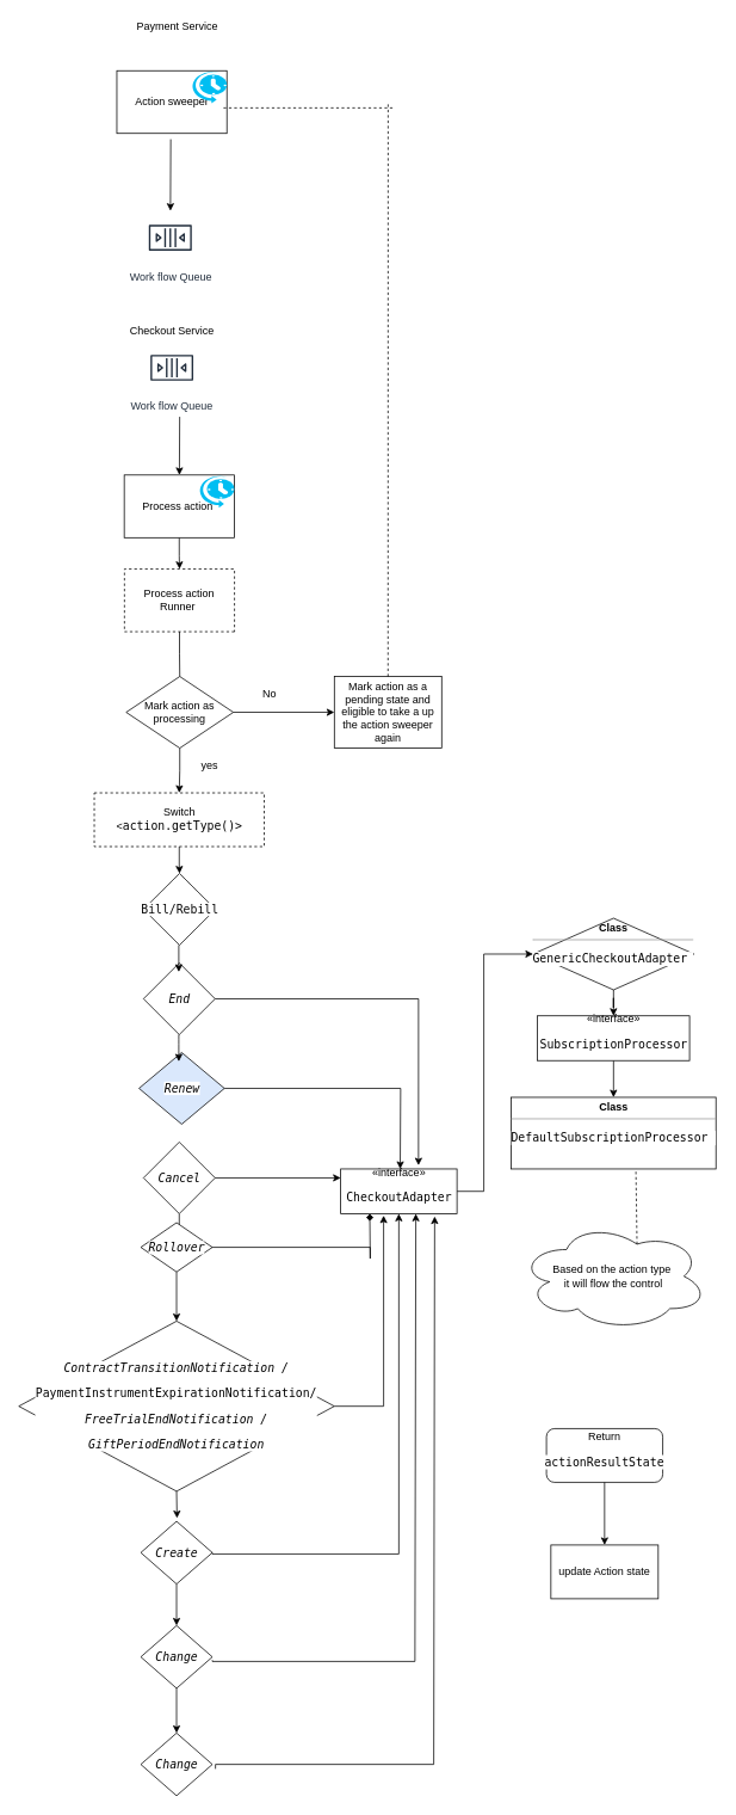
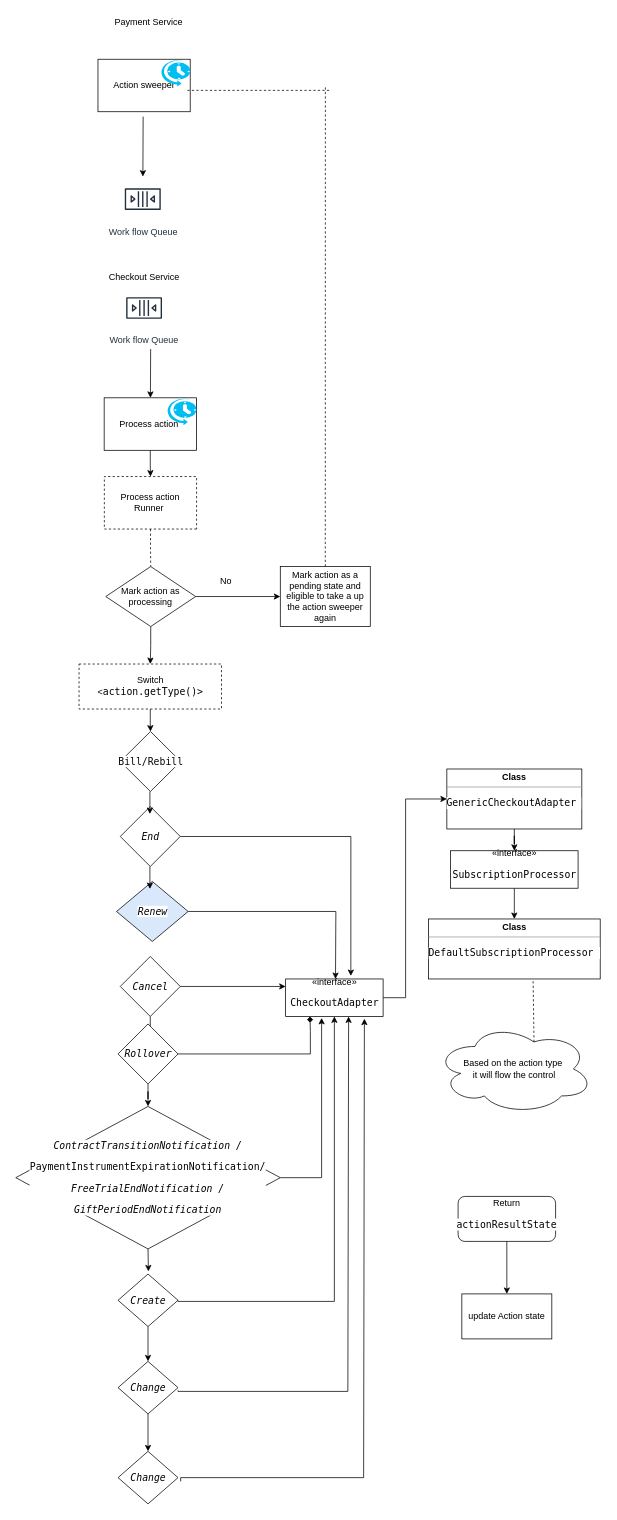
- <mxCell id="50" value="" style="edgeStyle=orthogonalEdgeStyle;rounded=0;orthogonalLoop=1;jettySize=auto;html=1;endArrow=none;" edge="1" parent="1" source="14" target="49"><mxGeometry relative="1" as="geometry"><mxPoint x="202" y="705" as="sourcePoint" /><mxPoint x="199.5" y="885" as="targetPoint" /></mxGeometry></mxCell>
+ <mxCell id="50" value="" style="edgeStyle=orthogonalEdgeStyle;rounded=0;orthogonalLoop=1;jettySize=auto;html=1;endArrow=none;dashed=1;" edge="1" parent="1" source="14" target="49"><mxGeometry relative="1" as="geometry"><mxPoint x="202" y="705" as="sourcePoint" /><mxPoint x="199.5" y="885" as="targetPoint" /></mxGeometry></mxCell>
- <mxCell id="51" value="yes" style="text;html=1;align=center;verticalAlign=middle;resizable=0;points=[];autosize=1;strokeColor=none;" vertex="1" parent="1"><mxGeometry x="217.75" y="845" width="30" height="20" as="geometry" /></mxCell>
- <mxCell id="36" value="&lt;p style=&quot;margin: 0px ; margin-top: 4px ; text-align: center&quot;&gt;&lt;b&gt;Class&lt;/b&gt;&lt;/p&gt;&lt;hr size=&quot;1&quot;&gt;&lt;div style=&quot;height: 2px&quot;&gt;&lt;pre style=&quot;background-color: #ffffff ; color: #080808 ; font-family: &amp;#34;jetbrains mono&amp;#34; , monospace ; font-size: 9.8pt&quot;&gt;&lt;span style=&quot;color: #000000&quot;&gt;GenericCheckoutAdapter&lt;/span&gt;&lt;/pre&gt;&lt;/div&gt;" style="rhombus;verticalAlign=top;align=left;overflow=fill;fontSize=12;fontFamily=Helvetica;html=1;strokeColor=#000000;" parent="1" vertex="1"><mxGeometry x="595" y="1025" width="180" height="80" as="geometry" /></mxCell>
+ <mxCell id="36" value="&lt;p style=&quot;margin: 0px ; margin-top: 4px ; text-align: center&quot;&gt;&lt;b&gt;Class&lt;/b&gt;&lt;/p&gt;&lt;hr size=&quot;1&quot;&gt;&lt;div style=&quot;height: 2px&quot;&gt;&lt;pre style=&quot;background-color: #ffffff ; color: #080808 ; font-family: &amp;#34;jetbrains mono&amp;#34; , monospace ; font-size: 9.8pt&quot;&gt;&lt;span style=&quot;color: #000000&quot;&gt;GenericCheckoutAdapter&lt;/span&gt;&lt;/pre&gt;&lt;/div&gt;" style="verticalAlign=top;align=left;overflow=fill;fontSize=12;fontFamily=Helvetica;html=1;strokeColor=#000000;" parent="1" vertex="1"><mxGeometry x="595" y="1025" width="180" height="80" as="geometry" /></mxCell>
- <mxCell id="24" value="&lt;pre style=&quot;background-color: rgb(255 , 255 , 255) ; font-family: &amp;#34;jetbrains mono&amp;#34; , monospace ; font-size: 9.8pt&quot;&gt;&lt;pre style=&quot;font-family: &amp;#34;jetbrains mono&amp;#34; , monospace ; font-size: 9.8pt&quot;&gt;&lt;span style=&quot;font-style: italic&quot;&gt;Rollover&lt;/span&gt;&lt;/pre&gt;&lt;/pre&gt;" style="rhombus;whiteSpace=wrap;html=1;" parent="1" vertex="1"><mxGeometry x="156.5" y="1365" width="80" height="55" as="geometry" /></mxCell>
+ <mxCell id="24" value="&lt;pre style=&quot;background-color: rgb(255 , 255 , 255) ; font-family: &amp;#34;jetbrains mono&amp;#34; , monospace ; font-size: 9.8pt&quot;&gt;&lt;pre style=&quot;font-family: &amp;#34;jetbrains mono&amp;#34; , monospace ; font-size: 9.8pt&quot;&gt;&lt;span style=&quot;font-style: italic&quot;&gt;Rollover&lt;/span&gt;&lt;/pre&gt;&lt;/pre&gt;" style="rhombus;whiteSpace=wrap;html=1;" parent="1" vertex="1"><mxGeometry x="156.5" y="1365" width="80" height="80" as="geometry" /></mxCell>
